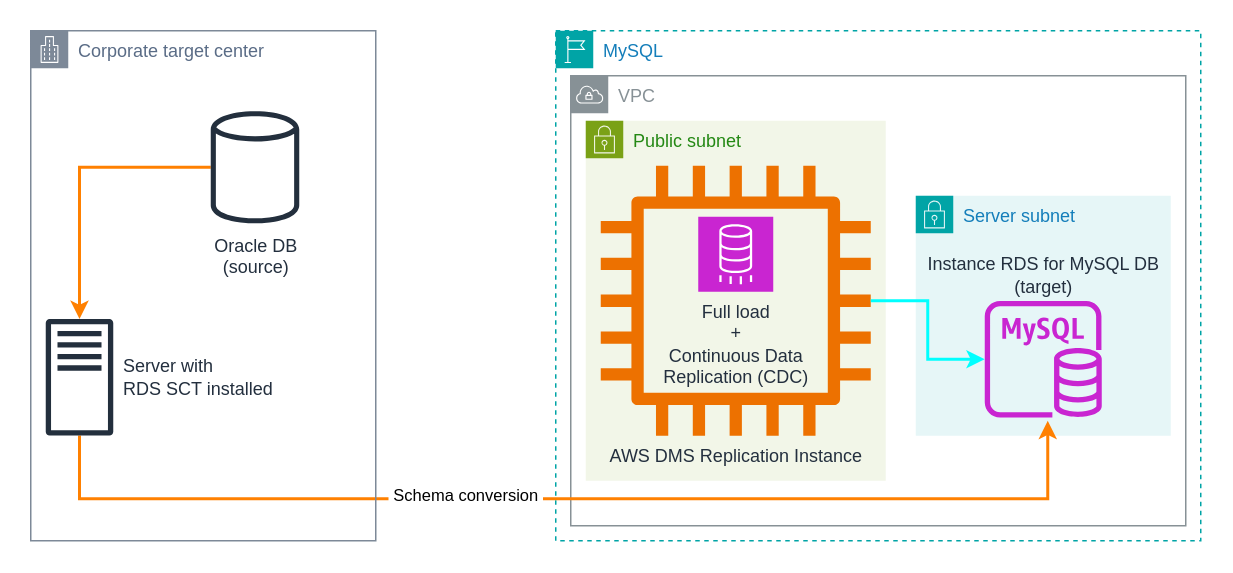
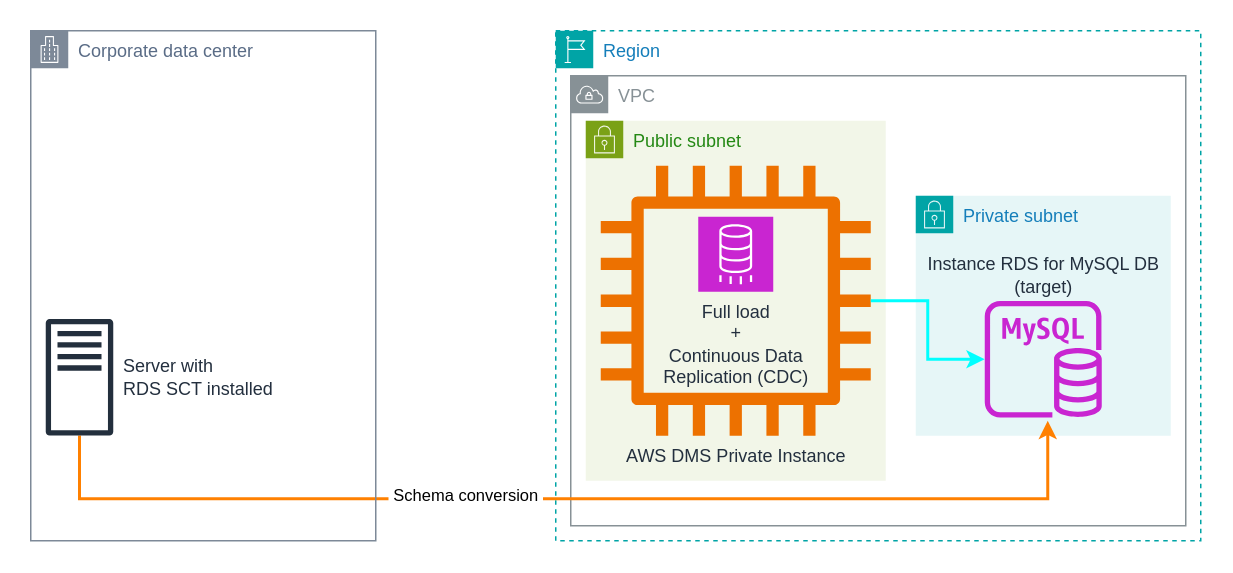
- <mxCell id="11" value="Corporate target center" style="points=[[0,0],[0.25,0],[0.5,0],[0.75,0],[1,0],[1,0.25],[1,0.5],[1,0.75],[1,1],[0.75,1],[0.5,1],[0.25,1],[0,1],[0,0.75],[0,0.5],[0,0.25]];outlineConnect=0;gradientColor=none;html=1;whiteSpace=wrap;fontSize=12;fontStyle=0;container=1;pointerEvents=0;collapsible=0;recursiveResize=0;shape=mxgraph.aws4.group;grIcon=mxgraph.aws4.group_corporate_data_center;strokeColor=#7D8998;fillColor=none;verticalAlign=top;align=left;spacingLeft=30;fontColor=#5A6C86;dashed=0;" vertex="1" parent="1"><mxGeometry x="20" y="20" width="230" height="340" as="geometry" /></mxCell>
+ <mxCell id="11" value="Corporate data center" style="points=[[0,0],[0.25,0],[0.5,0],[0.75,0],[1,0],[1,0.25],[1,0.5],[1,0.75],[1,1],[0.75,1],[0.5,1],[0.25,1],[0,1],[0,0.75],[0,0.5],[0,0.25]];outlineConnect=0;gradientColor=none;html=1;whiteSpace=wrap;fontSize=12;fontStyle=0;container=1;pointerEvents=0;collapsible=0;recursiveResize=0;shape=mxgraph.aws4.group;grIcon=mxgraph.aws4.group_corporate_data_center;strokeColor=#7D8998;fillColor=none;verticalAlign=top;align=left;spacingLeft=30;fontColor=#5A6C86;dashed=0;" vertex="1" parent="1"><mxGeometry x="20" y="20" width="230" height="340" as="geometry" /></mxCell>
- <mxCell id="2" value="MySQL" style="points=[[0,0],[0.25,0],[0.5,0],[0.75,0],[1,0],[1,0.25],[1,0.5],[1,0.75],[1,1],[0.75,1],[0.5,1],[0.25,1],[0,1],[0,0.75],[0,0.5],[0,0.25]];outlineConnect=0;gradientColor=none;html=1;whiteSpace=wrap;fontSize=12;fontStyle=0;container=1;pointerEvents=0;collapsible=0;recursiveResize=0;shape=mxgraph.aws4.group;grIcon=mxgraph.aws4.group_region;strokeColor=#00A4A6;fillColor=none;verticalAlign=top;align=left;spacingLeft=30;fontColor=#147EBA;dashed=1;" vertex="1" parent="1"><mxGeometry x="370" y="20" width="430" height="340" as="geometry" /></mxCell>
+ <mxCell id="2" value="Region" style="points=[[0,0],[0.25,0],[0.5,0],[0.75,0],[1,0],[1,0.25],[1,0.5],[1,0.75],[1,1],[0.75,1],[0.5,1],[0.25,1],[0,1],[0,0.75],[0,0.5],[0,0.25]];outlineConnect=0;gradientColor=none;html=1;whiteSpace=wrap;fontSize=12;fontStyle=0;container=1;pointerEvents=0;collapsible=0;recursiveResize=0;shape=mxgraph.aws4.group;grIcon=mxgraph.aws4.group_region;strokeColor=#00A4A6;fillColor=none;verticalAlign=top;align=left;spacingLeft=30;fontColor=#147EBA;dashed=1;" vertex="1" parent="1"><mxGeometry x="370" y="20" width="430" height="340" as="geometry" /></mxCell>
- <mxCell id="14" value="Oracle DB&lt;div&gt;(source)&lt;/div&gt;" style="sketch=0;outlineConnect=0;fontColor=#232F3E;gradientColor=none;fillColor=#232F3D;strokeColor=none;dashed=0;verticalLabelPosition=bottom;verticalAlign=top;align=center;html=1;fontSize=12;fontStyle=0;aspect=fixed;pointerEvents=1;shape=mxgraph.aws4.generic_database;" vertex="1" parent="11"><mxGeometry x="120" y="52" width="59" height="78" as="geometry" /></mxCell>
- <mxCell id="13" style="edgeStyle=orthogonalEdgeStyle;rounded=0;orthogonalLoop=1;jettySize=auto;html=1;strokeColor=#FF8000;strokeWidth=2;" edge="1" parent="11" source="14" target="12"><mxGeometry relative="1" as="geometry" /></mxCell>
- <mxCell id="4" value="Server subnet" style="points=[[0,0],[0.25,0],[0.5,0],[0.75,0],[1,0],[1,0.25],[1,0.5],[1,0.75],[1,1],[0.75,1],[0.5,1],[0.25,1],[0,1],[0,0.75],[0,0.5],[0,0.25]];outlineConnect=0;gradientColor=none;html=1;whiteSpace=wrap;fontSize=12;fontStyle=0;container=1;pointerEvents=0;collapsible=0;recursiveResize=0;shape=mxgraph.aws4.group;grIcon=mxgraph.aws4.group_security_group;grStroke=0;strokeColor=#00A4A6;fillColor=#E6F6F7;verticalAlign=top;align=left;spacingLeft=30;fontColor=#147EBA;dashed=0;" vertex="1" parent="2"><mxGeometry x="240" y="110" width="170" height="160" as="geometry" /></mxCell>
+ <mxCell id="4" value="Private subnet" style="points=[[0,0],[0.25,0],[0.5,0],[0.75,0],[1,0],[1,0.25],[1,0.5],[1,0.75],[1,1],[0.75,1],[0.5,1],[0.25,1],[0,1],[0,0.75],[0,0.5],[0,0.25]];outlineConnect=0;gradientColor=none;html=1;whiteSpace=wrap;fontSize=12;fontStyle=0;container=1;pointerEvents=0;collapsible=0;recursiveResize=0;shape=mxgraph.aws4.group;grIcon=mxgraph.aws4.group_security_group;grStroke=0;strokeColor=#00A4A6;fillColor=#E6F6F7;verticalAlign=top;align=left;spacingLeft=30;fontColor=#147EBA;dashed=0;" vertex="1" parent="2"><mxGeometry x="240" y="110" width="170" height="160" as="geometry" /></mxCell>
- <mxCell id="8" value="AWS DMS Replication Instance" style="sketch=0;outlineConnect=0;fontColor=#232F3E;gradientColor=none;fillColor=#ED7100;strokeColor=none;dashed=0;verticalLabelPosition=bottom;verticalAlign=top;align=center;html=1;fontSize=12;fontStyle=0;aspect=fixed;pointerEvents=1;shape=mxgraph.aws4.instance2;" vertex="1" parent="2"><mxGeometry x="30" y="90" width="180" height="180" as="geometry" /></mxCell>
+ <mxCell id="8" value="AWS DMS Private Instance" style="sketch=0;outlineConnect=0;fontColor=#232F3E;gradientColor=none;fillColor=#ED7100;strokeColor=none;dashed=0;verticalLabelPosition=bottom;verticalAlign=top;align=center;html=1;fontSize=12;fontStyle=0;aspect=fixed;pointerEvents=1;shape=mxgraph.aws4.instance2;" vertex="1" parent="2"><mxGeometry x="30" y="90" width="180" height="180" as="geometry" /></mxCell>
